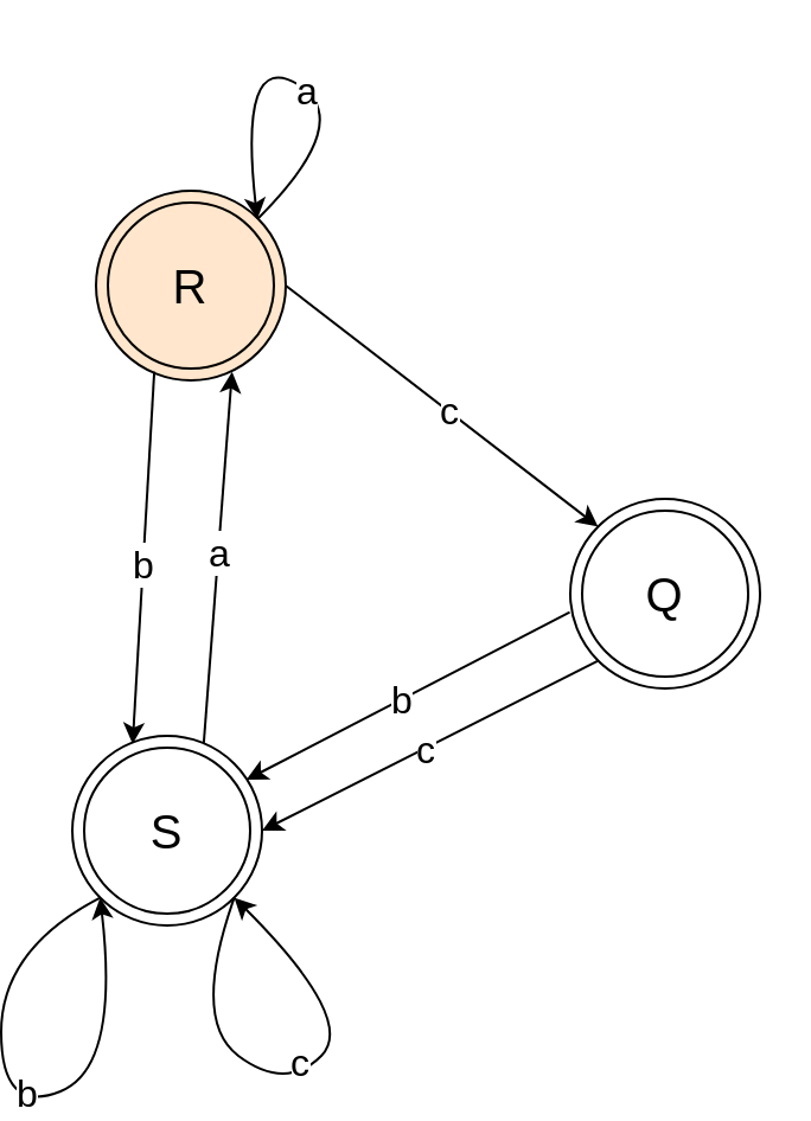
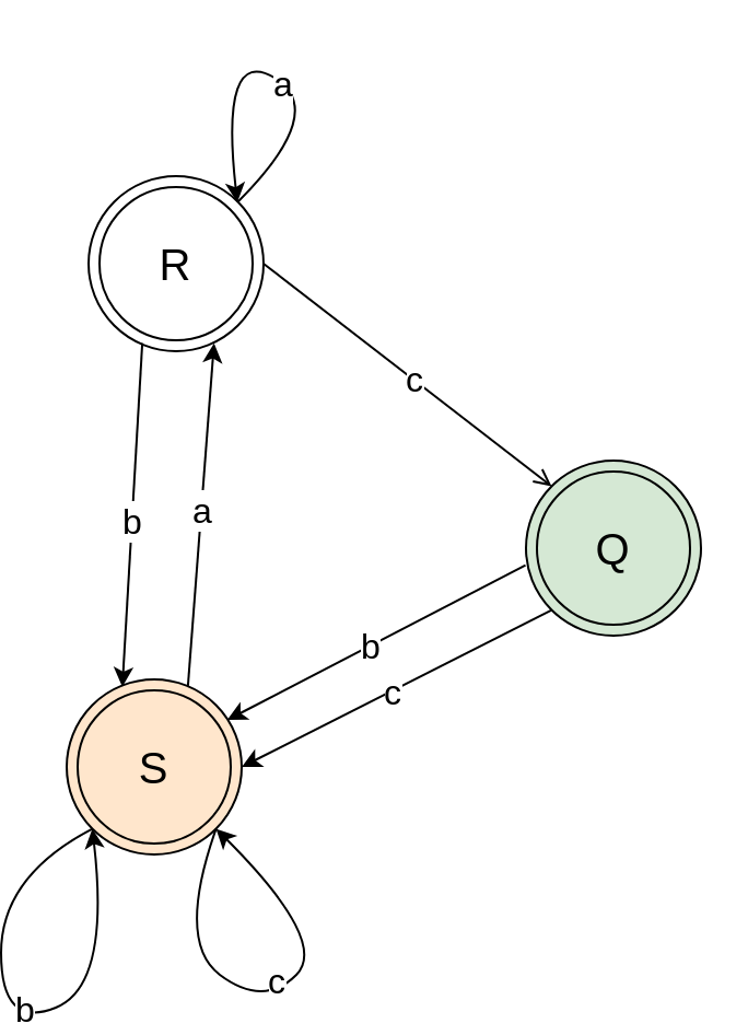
- <mxCell id="10" value="R" style="ellipse;whiteSpace=wrap;html=1;aspect=fixed;fontSize=20;fillColor=#ffe6cc;" parent="9" vertex="1"><mxGeometry width="80" height="80" as="geometry" /></mxCell>
+ <mxCell id="10" value="R" style="ellipse;whiteSpace=wrap;html=1;aspect=fixed;fontSize=20;" parent="9" vertex="1"><mxGeometry width="80" height="80" as="geometry" /></mxCell>
- <mxCell id="15" style="edgeStyle=none;html=1;exitX=1;exitY=0.5;exitDx=0;exitDy=0;entryX=0;entryY=0;entryDx=0;entryDy=0;fontSize=16;" parent="1" source="10" target="13" edge="1"><mxGeometry relative="1" as="geometry"><mxPoint x="-112" y="262" as="sourcePoint" /><mxPoint x="82" y="158" as="targetPoint" /></mxGeometry></mxCell>
+ <mxCell id="15" style="edgeStyle=none;html=1;exitX=1;exitY=0.5;exitDx=0;exitDy=0;entryX=0;entryY=0;entryDx=0;entryDy=0;fontSize=16;endArrow=open;" parent="1" source="10" target="13" edge="1"><mxGeometry relative="1" as="geometry"><mxPoint x="-112" y="262" as="sourcePoint" /><mxPoint x="82" y="158" as="targetPoint" /></mxGeometry></mxCell>
- <mxCell id="13" value="Q" style="ellipse;whiteSpace=wrap;html=1;aspect=fixed;fontSize=20;" parent="12" vertex="1"><mxGeometry width="80" height="80" as="geometry" /></mxCell>
+ <mxCell id="13" value="Q" style="ellipse;whiteSpace=wrap;html=1;aspect=fixed;fontSize=20;fillColor=#d5e8d4;" parent="12" vertex="1"><mxGeometry width="80" height="80" as="geometry" /></mxCell>
- <mxCell id="3" value="S" style="ellipse;whiteSpace=wrap;html=1;aspect=fixed;fontSize=20;" parent="2" vertex="1"><mxGeometry width="80" height="80" as="geometry" /></mxCell>
+ <mxCell id="3" value="S" style="ellipse;whiteSpace=wrap;html=1;aspect=fixed;fontSize=20;fillColor=#ffe6cc;" parent="2" vertex="1"><mxGeometry width="80" height="80" as="geometry" /></mxCell>
